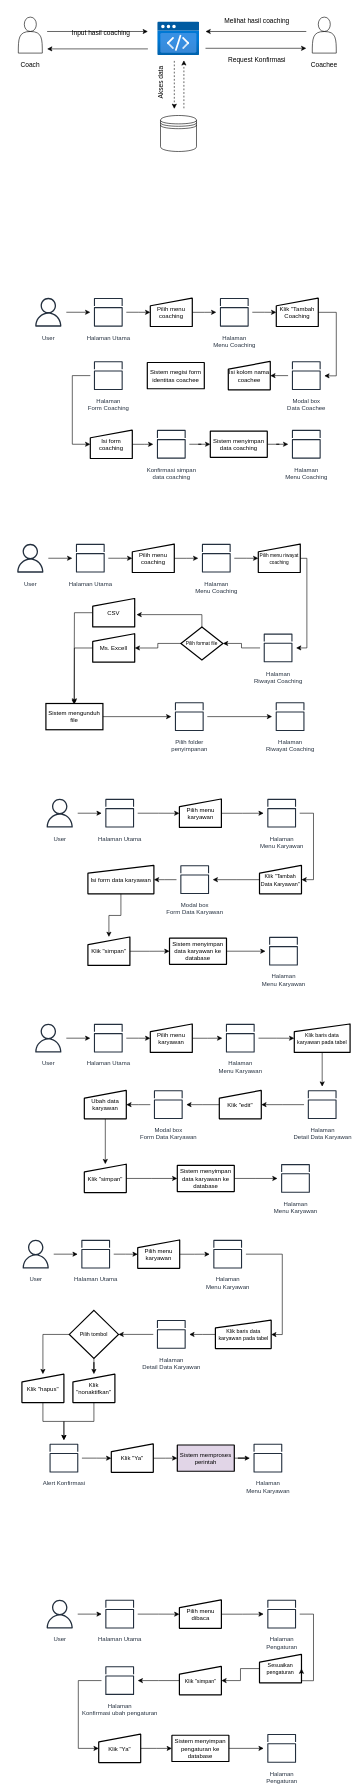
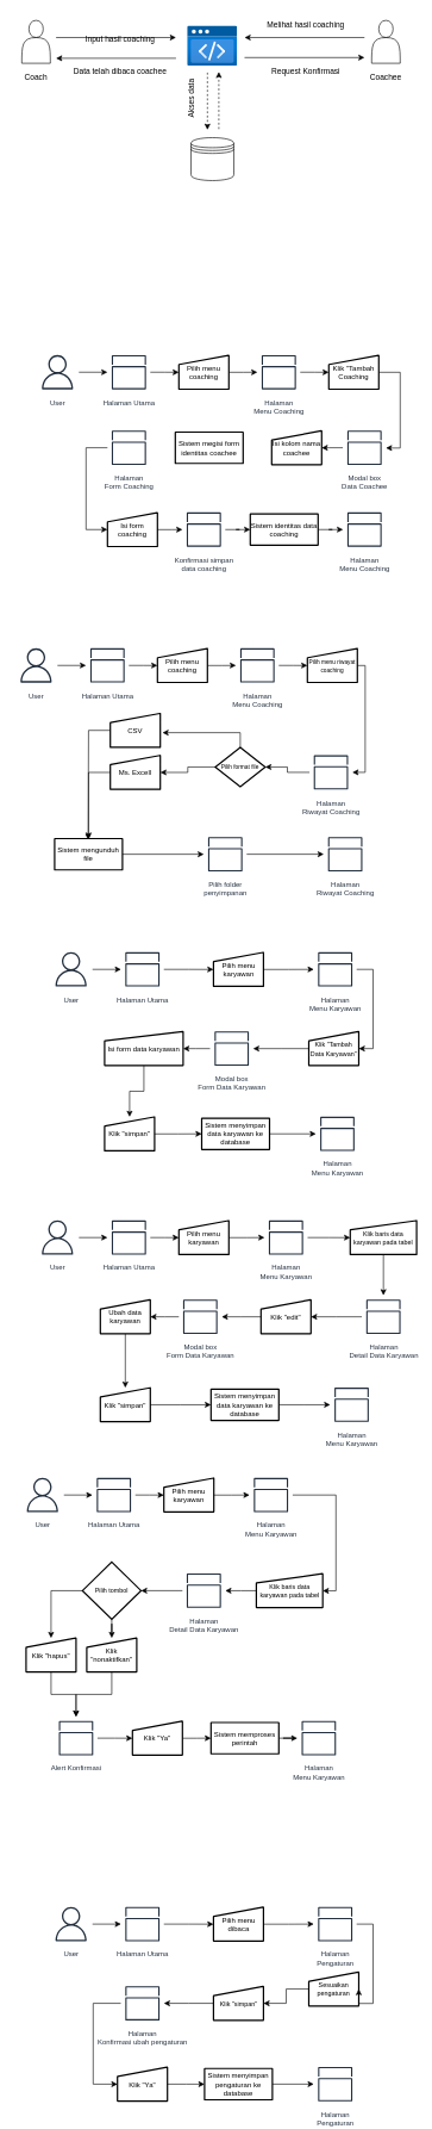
+ <mxCell id="18" value="Data telah dibaca coachee" style="text;html=1;strokeColor=none;fillColor=none;align=center;verticalAlign=middle;whiteSpace=wrap;rounded=0;fontSize=11;" parent="2" vertex="1"><mxGeometry x="74" y="64" width="148" height="30" as="geometry" /></mxCell>
- <mxCell id="42" value="Sistem menyimpan data coaching" style="whiteSpace=wrap;html=1;fontSize=10;strokeWidth=2;rounded=1;arcSize=1;shadow=0;glass=0;sketch=0;" vertex="1" parent="20"><mxGeometry x="300" y="228.12" width="95" height="43.75" as="geometry" /></mxCell>
+ <mxCell id="42" value="Sistem identitas data coaching" style="whiteSpace=wrap;html=1;fontSize=10;strokeWidth=2;rounded=1;arcSize=1;shadow=0;glass=0;sketch=0;" vertex="1" parent="20"><mxGeometry x="300" y="228.12" width="95" height="43.75" as="geometry" /></mxCell>
- <mxCell id="55" value="Sistem mengunduh file" style="whiteSpace=wrap;html=1;fontSize=10;strokeWidth=2;arcSize=1;shadow=0;glass=0;sketch=0;rounded=0;" vertex="1" parent="44"><mxGeometry x="56" y="272.13" width="95" height="43.75" as="geometry" /></mxCell>
+ <mxCell id="55" value="Sistem mengunduh file" style="whiteSpace=wrap;html=1;fontSize=10;strokeWidth=2;rounded=1;arcSize=1;shadow=0;glass=0;sketch=0;" vertex="1" parent="44"><mxGeometry x="56" y="272.13" width="95" height="43.75" as="geometry" /></mxCell>
- <mxCell id="116" value="Sistem memproses perintah" style="whiteSpace=wrap;html=1;fontSize=10;strokeWidth=2;rounded=1;arcSize=1;shadow=0;glass=0;sketch=0;fillColor=#e1d5e7;" vertex="1" parent="113"><mxGeometry x="266" y="348.12" width="95" height="43.75" as="geometry" /></mxCell>
+ <mxCell id="116" value="Sistem memproses perintah" style="whiteSpace=wrap;html=1;fontSize=10;strokeWidth=2;rounded=1;arcSize=1;shadow=0;glass=0;sketch=0;" vertex="1" parent="113"><mxGeometry x="266" y="348.12" width="95" height="43.75" as="geometry" /></mxCell>
